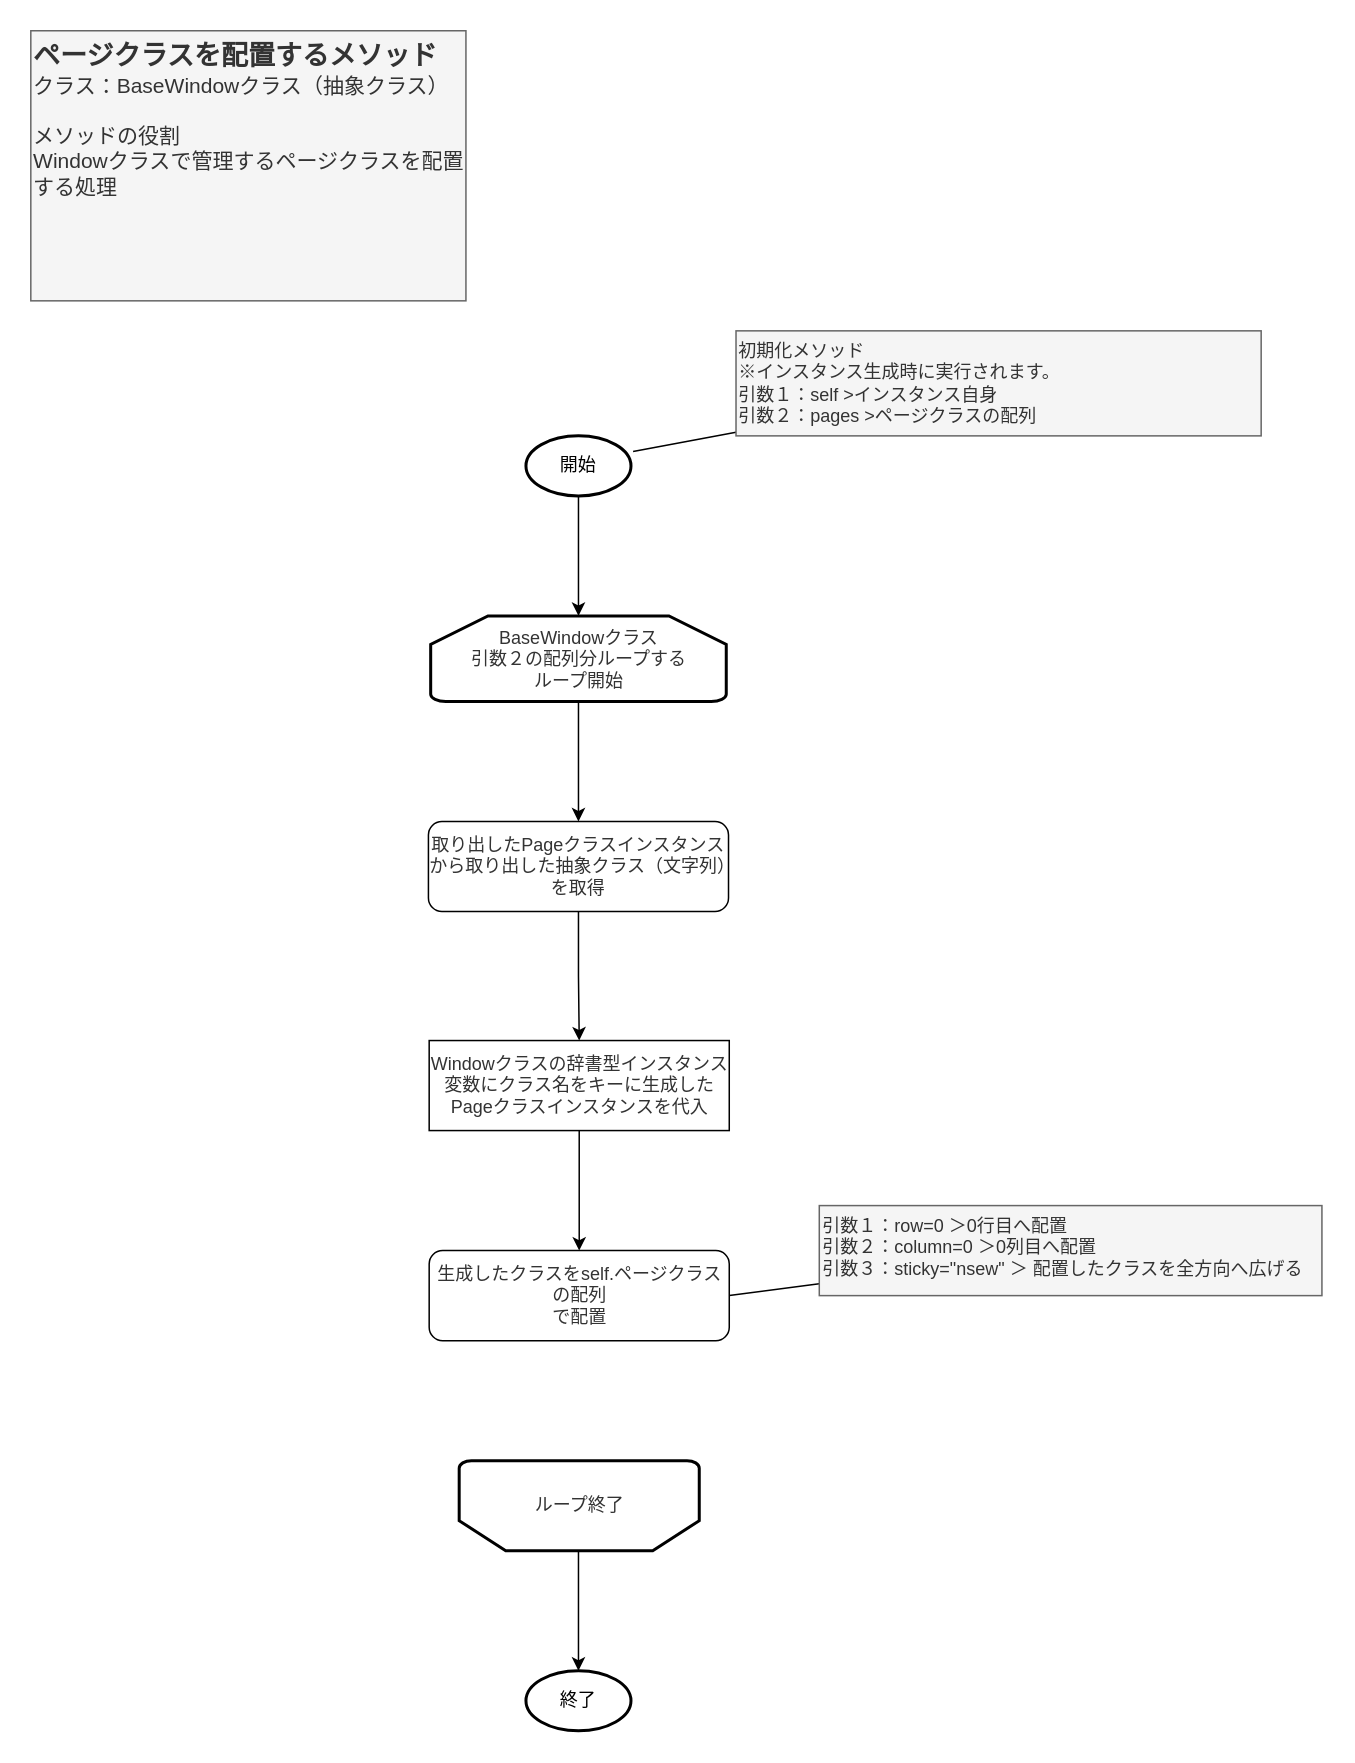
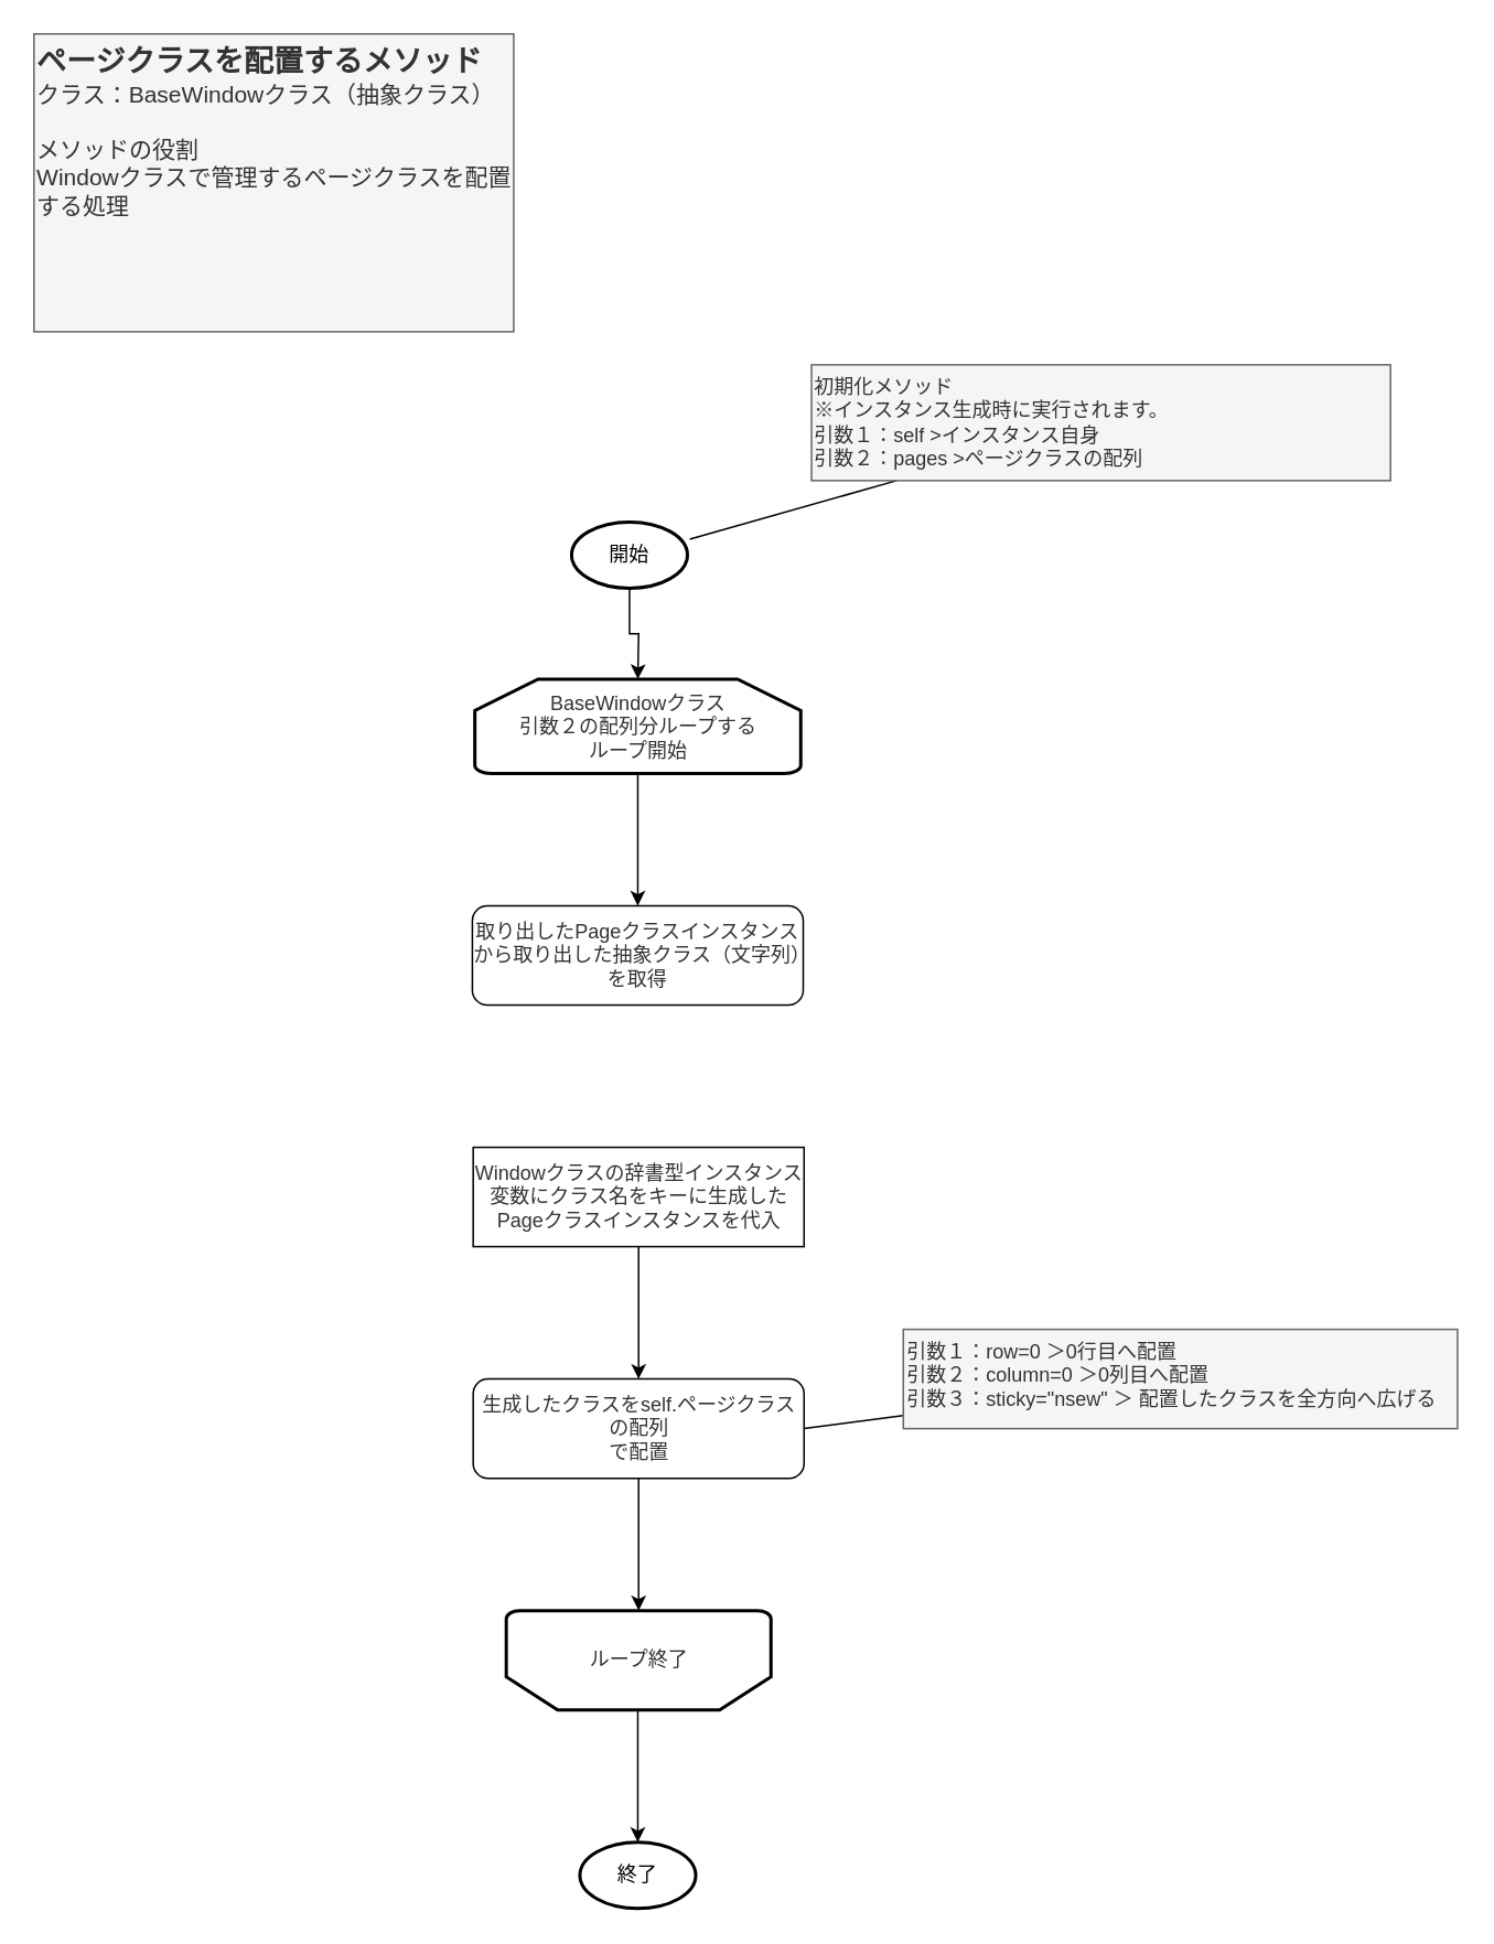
- <mxCell id="3" value="開始" style="strokeWidth=2;html=1;shape=mxgraph.flowchart.start_1;whiteSpace=wrap;" vertex="1" parent="1"><mxGeometry x="350" y="290" width="70" height="40" as="geometry" /></mxCell>
+ <mxCell id="3" value="開始" style="strokeWidth=2;html=1;shape=mxgraph.flowchart.start_1;whiteSpace=wrap;" vertex="1" parent="1"><mxGeometry x="345" y="315" width="70" height="40" as="geometry" /></mxCell>
- <mxCell id="11" value="" style="edgeStyle=orthogonalEdgeStyle;rounded=0;orthogonalLoop=1;jettySize=auto;html=1;" edge="1" parent="1" source="12" target="14"><mxGeometry relative="1" as="geometry" /></mxCell>
+ <mxCell id="15" value="" style="edgeStyle=orthogonalEdgeStyle;rounded=0;orthogonalLoop=1;jettySize=auto;html=1;fontColor=#333333;" edge="1" parent="1" source="16" target="19"><mxGeometry relative="1" as="geometry" /></mxCell>
